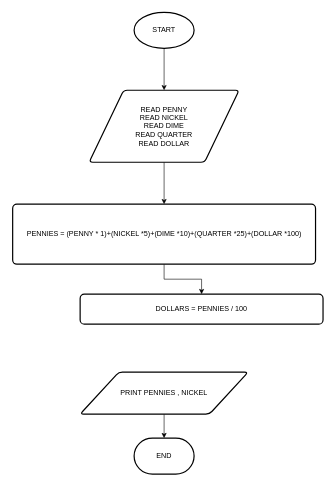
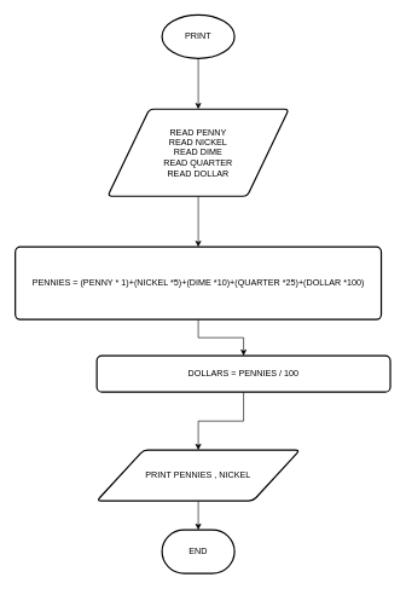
- <mxCell id="3" value="START" style="strokeWidth=2;html=1;shape=mxgraph.flowchart.start_1;whiteSpace=wrap;" vertex="1" parent="1"><mxGeometry x="223" y="20" width="100" height="60" as="geometry" /></mxCell>
+ <mxCell id="3" value="PRINT" style="strokeWidth=2;html=1;shape=mxgraph.flowchart.start_1;whiteSpace=wrap;" vertex="1" parent="1"><mxGeometry x="223" y="20" width="100" height="60" as="geometry" /></mxCell>
+ <mxCell id="8" style="edgeStyle=orthogonalEdgeStyle;rounded=0;orthogonalLoop=1;jettySize=auto;html=1;exitX=0.5;exitY=1;exitDx=0;exitDy=0;" edge="1" parent="1" source="9" target="11"><mxGeometry relative="1" as="geometry" /></mxCell>
